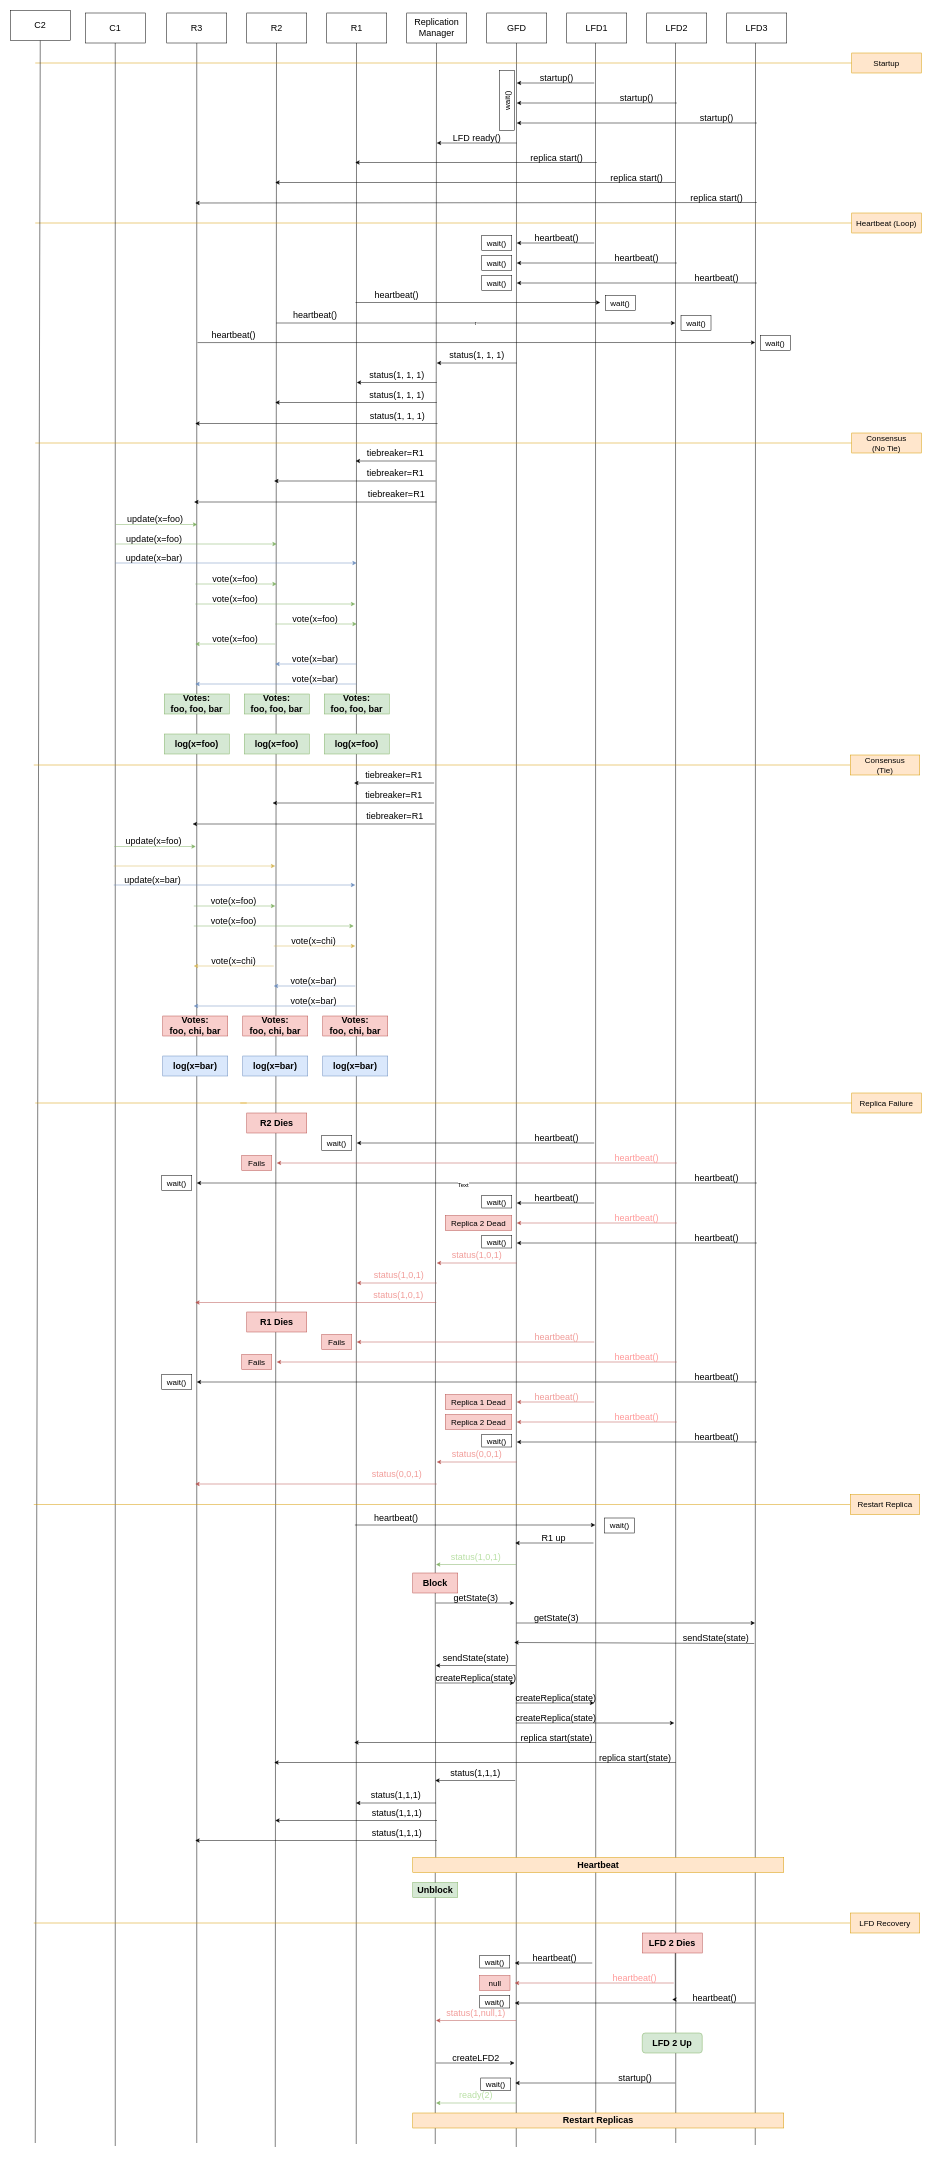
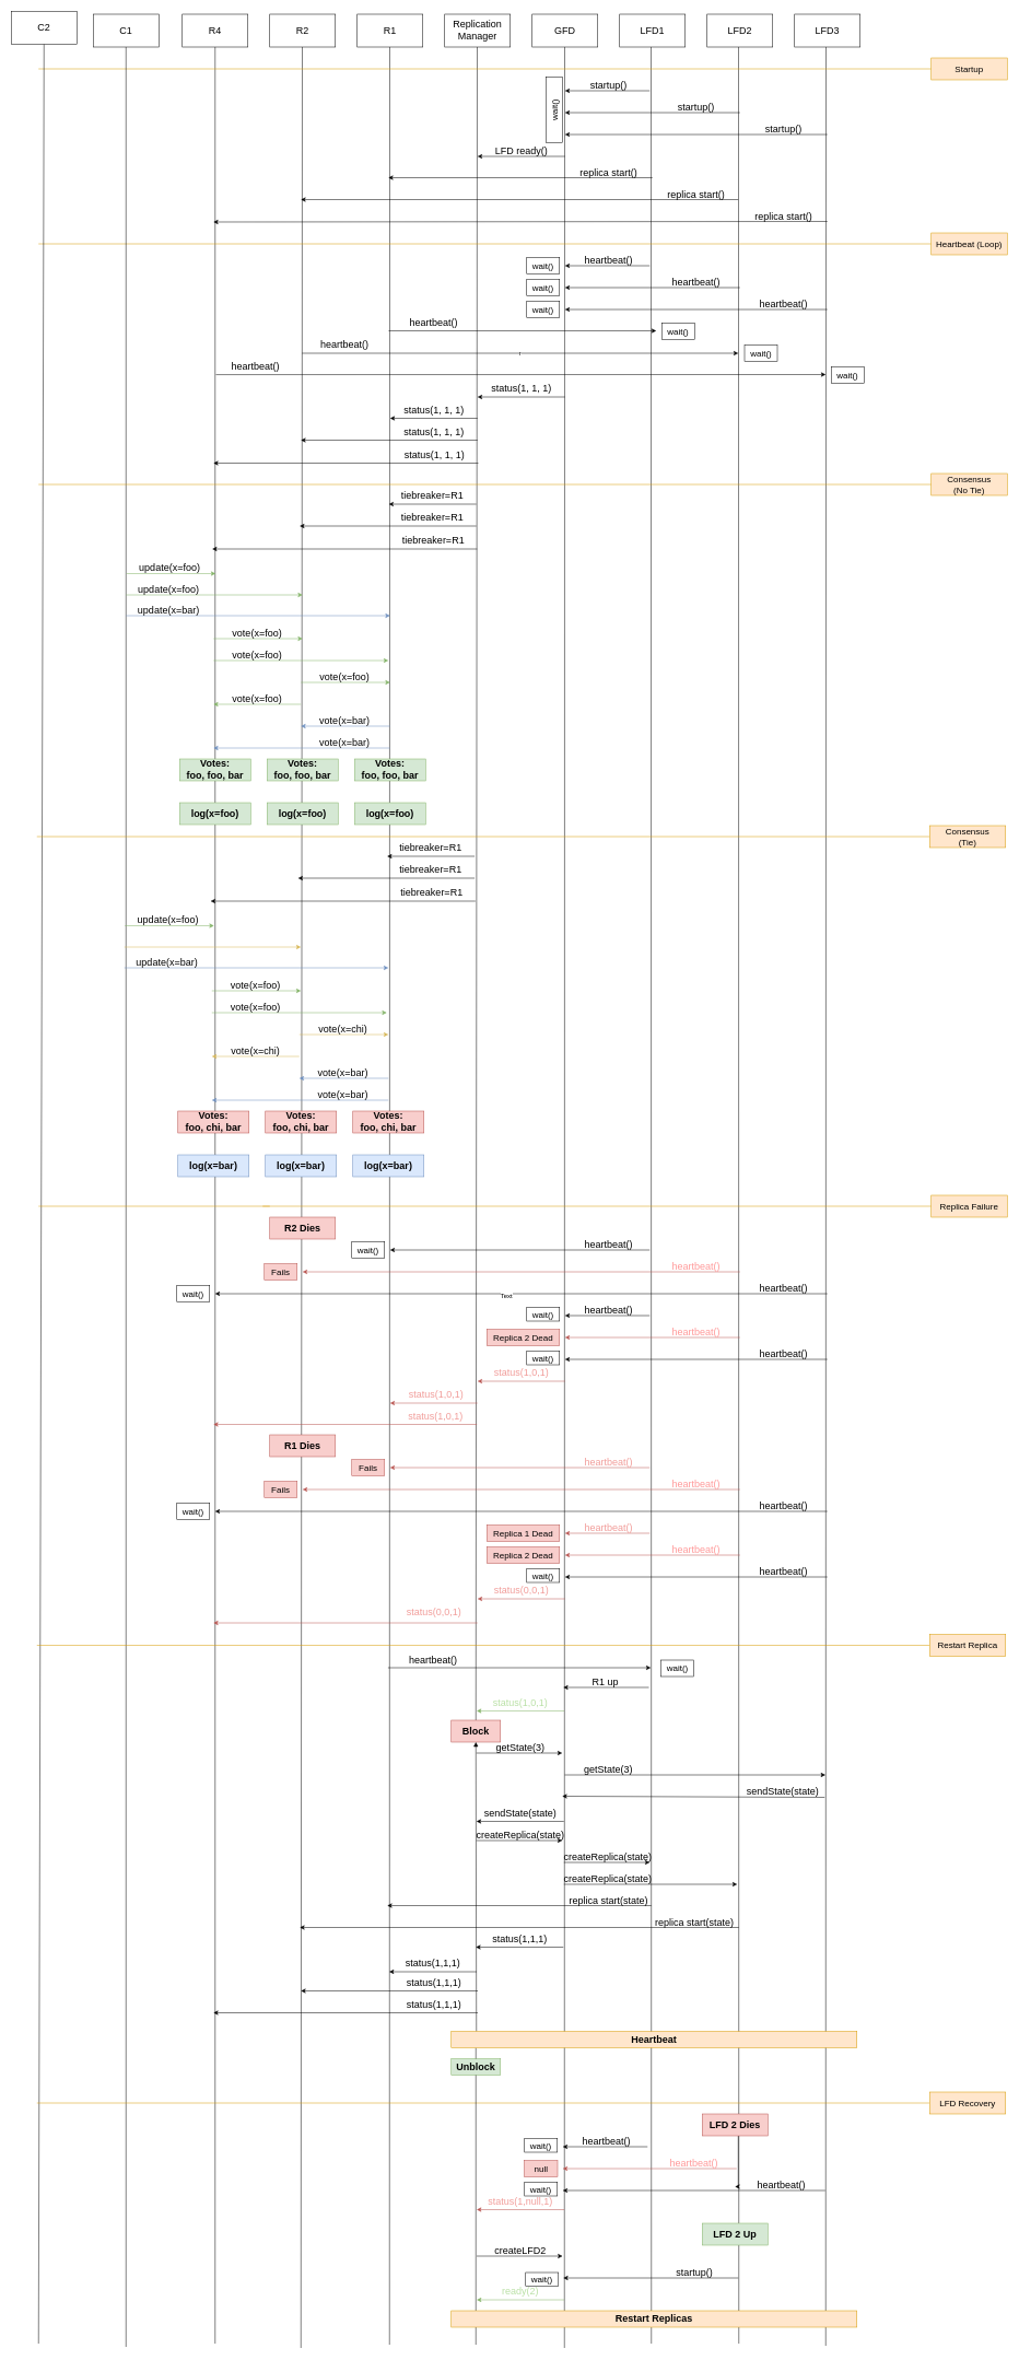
- <mxCell id="2" value="&lt;font style=&quot;font-size: 18px&quot;&gt;R3&lt;/font&gt;" style="rounded=0;whiteSpace=wrap;html=1;" parent="1" vertex="1"><mxGeometry x="333" y="25" width="120" height="60" as="geometry" /></mxCell>
+ <mxCell id="2" value="&lt;font style=&quot;font-size: 18px&quot;&gt;R4&lt;/font&gt;" style="rounded=0;whiteSpace=wrap;html=1;" parent="1" vertex="1"><mxGeometry x="333" y="25" width="120" height="60" as="geometry" /></mxCell>
- <mxCell id="136" value="" style="endArrow=none;html=1;entryX=0.5;entryY=1;entryDx=0;entryDy=0;exitX=0.062;exitY=0.011;exitDx=0;exitDy=0;exitPerimeter=0;" parent="1" source="166" target="135" edge="1"><mxGeometry width="50" height="50" relative="1" as="geometry"><mxPoint x="870" y="3625" as="sourcePoint" /><mxPoint x="869.5" y="1485" as="targetPoint" /></mxGeometry></mxCell>
+ <mxCell id="136" value="" style="endArrow=block;html=1;entryX=0.5;entryY=1;entryDx=0;entryDy=0;exitX=0.062;exitY=0.011;exitDx=0;exitDy=0;exitPerimeter=0;" parent="1" source="166" target="135" edge="1"><mxGeometry width="50" height="50" relative="1" as="geometry"><mxPoint x="870" y="3625" as="sourcePoint" /><mxPoint x="869.5" y="1485" as="targetPoint" /></mxGeometry></mxCell>
- <mxCell id="157" value="&lt;b&gt;&lt;font style=&quot;font-size: 18px&quot;&gt;LFD 2 Up&lt;/font&gt;&lt;/b&gt;" style="whiteSpace=wrap;html=1;fillColor=#d5e8d4;strokeColor=#82b366;rounded=1;" parent="1" vertex="1"><mxGeometry x="1284" y="4065" width="120" height="40" as="geometry" /></mxCell>
+ <mxCell id="157" value="&lt;b&gt;&lt;font style=&quot;font-size: 18px&quot;&gt;LFD 2 Up&lt;/font&gt;&lt;/b&gt;" style="rounded=0;whiteSpace=wrap;html=1;fillColor=#d5e8d4;strokeColor=#82b366;" parent="1" vertex="1"><mxGeometry x="1284" y="4065" width="120" height="40" as="geometry" /></mxCell>
